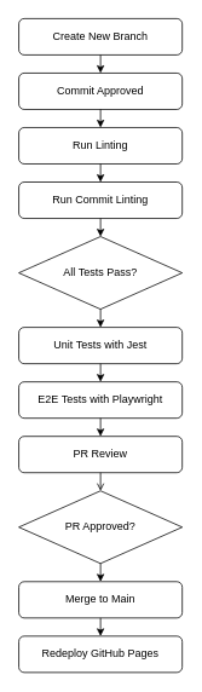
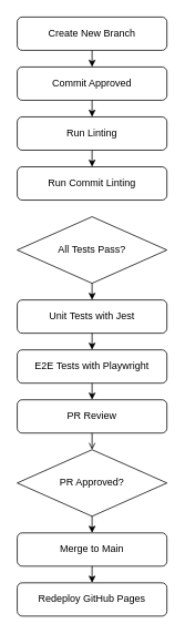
- <mxCell id="16" edge="1" parent="1" source="5" target="6"><mxGeometry relative="1" as="geometry" /></mxCell>
